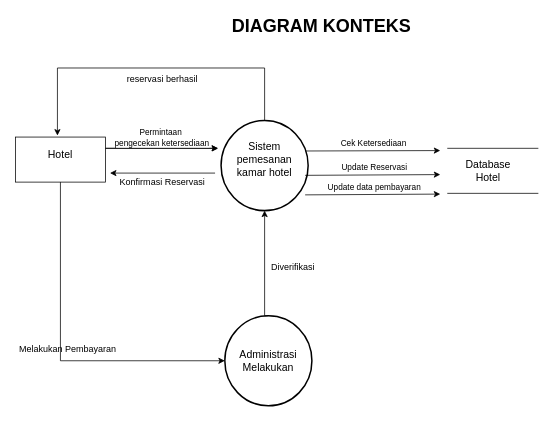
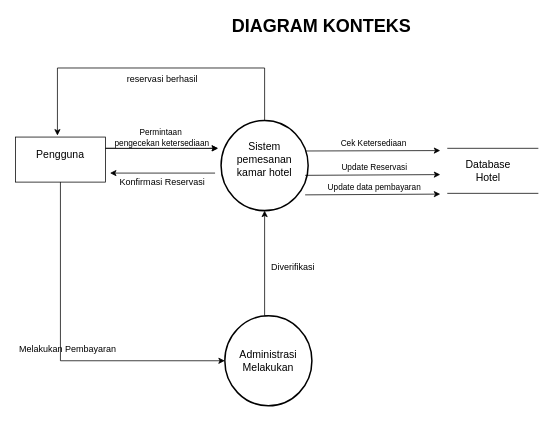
- <mxCell id="6" value="&lt;font style=&quot;font-size: 14px;&quot;&gt;Hotel&lt;/font&gt;" style="text;html=1;align=center;verticalAlign=middle;whiteSpace=wrap;rounded=0;" vertex="1" parent="1"><mxGeometry x="50" y="191" width="60" height="30" as="geometry" /></mxCell>
+ <mxCell id="6" value="&lt;font style=&quot;font-size: 14px;&quot;&gt;Pengguna&lt;/font&gt;" style="text;html=1;align=center;verticalAlign=middle;whiteSpace=wrap;rounded=0;" vertex="1" parent="1"><mxGeometry x="50" y="191" width="60" height="30" as="geometry" /></mxCell>
